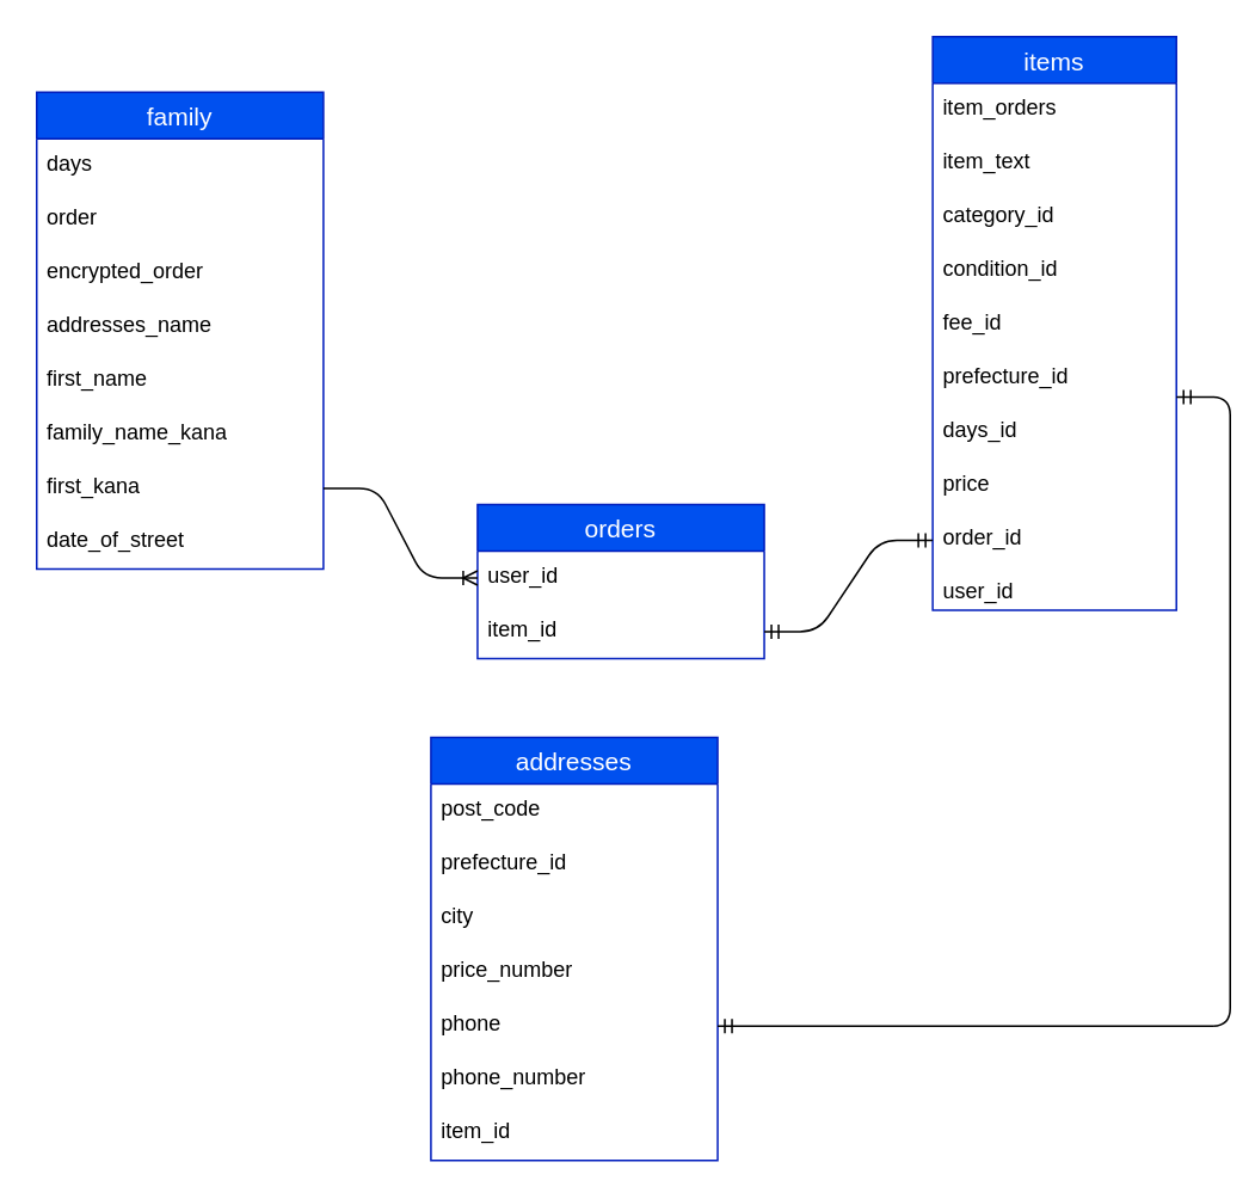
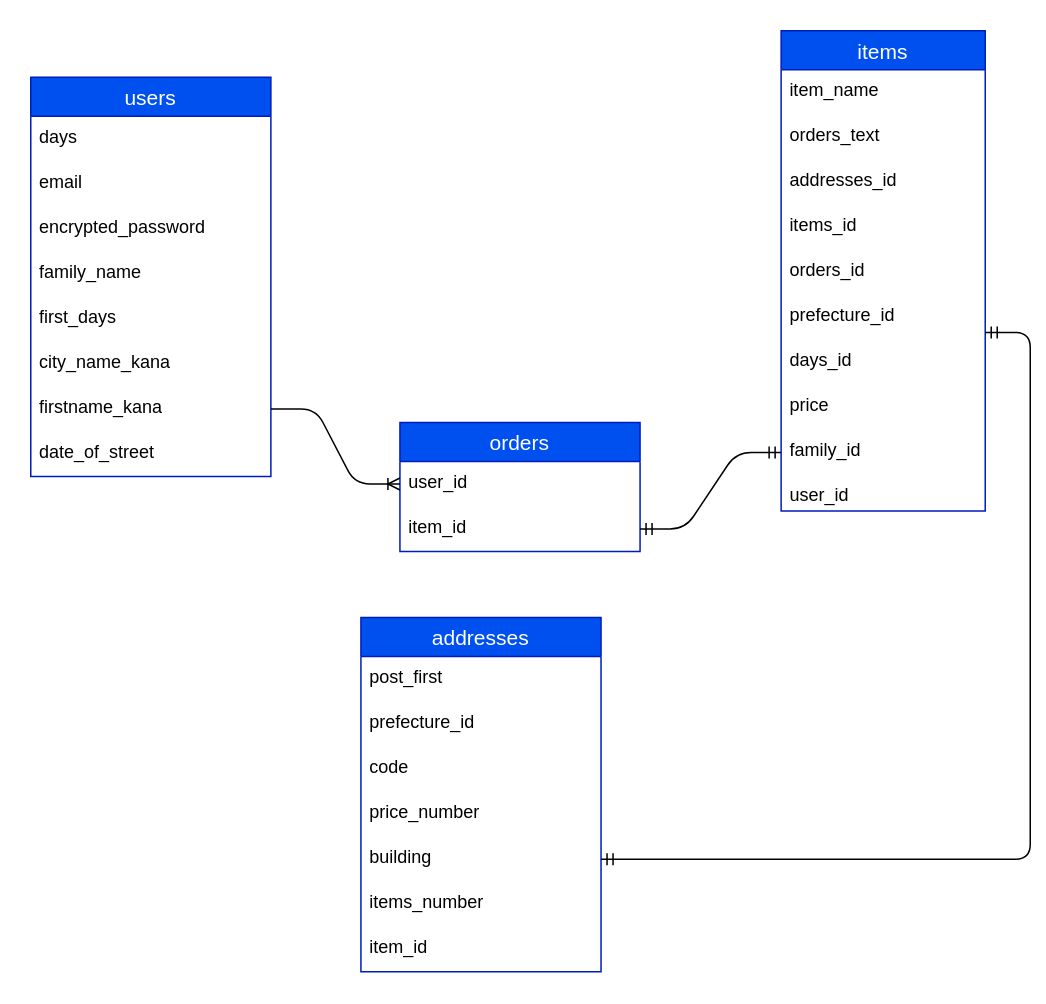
- <mxCell id="20" value="item_orders" style="text;strokeColor=none;fillColor=none;spacingLeft=4;spacingRight=4;overflow=hidden;rotatable=0;points=[[0,0.5],[1,0.5]];portConstraint=eastwest;fontSize=12;" parent="19" vertex="1"><mxGeometry y="26" width="136" height="30" as="geometry" /></mxCell>
+ <mxCell id="20" value="item_name" style="text;strokeColor=none;fillColor=none;spacingLeft=4;spacingRight=4;overflow=hidden;rotatable=0;points=[[0,0.5],[1,0.5]];portConstraint=eastwest;fontSize=12;" parent="19" vertex="1"><mxGeometry y="26" width="136" height="30" as="geometry" /></mxCell>
- <mxCell id="2" value="family" style="swimlane;fontStyle=0;childLayout=stackLayout;horizontal=1;startSize=26;horizontalStack=0;resizeParent=1;resizeParentMax=0;resizeLast=0;collapsible=1;marginBottom=0;align=center;fontSize=14;fillColor=#0050ef;fontColor=#ffffff;strokeColor=#001DBC;" parent="1" vertex="1"><mxGeometry x="20" y="51" width="160" height="266" as="geometry"><mxRectangle x="180" y="330" width="70" height="26" as="alternateBounds" /></mxGeometry></mxCell>
+ <mxCell id="2" value="users" style="swimlane;fontStyle=0;childLayout=stackLayout;horizontal=1;startSize=26;horizontalStack=0;resizeParent=1;resizeParentMax=0;resizeLast=0;collapsible=1;marginBottom=0;align=center;fontSize=14;fillColor=#0050ef;fontColor=#ffffff;strokeColor=#001DBC;" parent="1" vertex="1"><mxGeometry x="20" y="51" width="160" height="266" as="geometry"><mxRectangle x="180" y="330" width="70" height="26" as="alternateBounds" /></mxGeometry></mxCell>
- <mxCell id="21" value="item_text" style="text;strokeColor=none;fillColor=none;spacingLeft=4;spacingRight=4;overflow=hidden;rotatable=0;points=[[0,0.5],[1,0.5]];portConstraint=eastwest;fontSize=12;" parent="19" vertex="1"><mxGeometry y="56" width="136" height="30" as="geometry" /></mxCell>
+ <mxCell id="21" value="orders_text" style="text;strokeColor=none;fillColor=none;spacingLeft=4;spacingRight=4;overflow=hidden;rotatable=0;points=[[0,0.5],[1,0.5]];portConstraint=eastwest;fontSize=12;" parent="19" vertex="1"><mxGeometry y="56" width="136" height="30" as="geometry" /></mxCell>
- <mxCell id="22" value="category_id" style="text;strokeColor=none;fillColor=none;spacingLeft=4;spacingRight=4;overflow=hidden;rotatable=0;points=[[0,0.5],[1,0.5]];portConstraint=eastwest;fontSize=12;" parent="19" vertex="1"><mxGeometry y="86" width="136" height="30" as="geometry" /></mxCell>
+ <mxCell id="22" value="addresses_id" style="text;strokeColor=none;fillColor=none;spacingLeft=4;spacingRight=4;overflow=hidden;rotatable=0;points=[[0,0.5],[1,0.5]];portConstraint=eastwest;fontSize=12;" parent="19" vertex="1"><mxGeometry y="86" width="136" height="30" as="geometry" /></mxCell>
- <mxCell id="4" value="order" style="text;strokeColor=none;fillColor=none;spacingLeft=4;spacingRight=4;overflow=hidden;rotatable=0;points=[[0,0.5],[1,0.5]];portConstraint=eastwest;fontSize=12;" parent="2" vertex="1"><mxGeometry y="56" width="160" height="30" as="geometry" /></mxCell>
+ <mxCell id="4" value="email" style="text;strokeColor=none;fillColor=none;spacingLeft=4;spacingRight=4;overflow=hidden;rotatable=0;points=[[0,0.5],[1,0.5]];portConstraint=eastwest;fontSize=12;" parent="2" vertex="1"><mxGeometry y="56" width="160" height="30" as="geometry" /></mxCell>
- <mxCell id="23" value="condition_id" style="text;strokeColor=none;fillColor=none;spacingLeft=4;spacingRight=4;overflow=hidden;rotatable=0;points=[[0,0.5],[1,0.5]];portConstraint=eastwest;fontSize=12;" parent="19" vertex="1"><mxGeometry y="116" width="136" height="30" as="geometry" /></mxCell>
+ <mxCell id="23" value="items_id" style="text;strokeColor=none;fillColor=none;spacingLeft=4;spacingRight=4;overflow=hidden;rotatable=0;points=[[0,0.5],[1,0.5]];portConstraint=eastwest;fontSize=12;" parent="19" vertex="1"><mxGeometry y="116" width="136" height="30" as="geometry" /></mxCell>
- <mxCell id="5" value="encrypted_order" style="text;strokeColor=none;fillColor=none;spacingLeft=4;spacingRight=4;overflow=hidden;rotatable=0;points=[[0,0.5],[1,0.5]];portConstraint=eastwest;fontSize=12;" parent="2" vertex="1"><mxGeometry y="86" width="160" height="30" as="geometry" /></mxCell>
+ <mxCell id="5" value="encrypted_password" style="text;strokeColor=none;fillColor=none;spacingLeft=4;spacingRight=4;overflow=hidden;rotatable=0;points=[[0,0.5],[1,0.5]];portConstraint=eastwest;fontSize=12;" parent="2" vertex="1"><mxGeometry y="86" width="160" height="30" as="geometry" /></mxCell>
- <mxCell id="24" value="fee_id " style="text;strokeColor=none;fillColor=none;spacingLeft=4;spacingRight=4;overflow=hidden;rotatable=0;points=[[0,0.5],[1,0.5]];portConstraint=eastwest;fontSize=12;" parent="19" vertex="1"><mxGeometry y="146" width="136" height="30" as="geometry" /></mxCell>
+ <mxCell id="24" value="orders_id " style="text;strokeColor=none;fillColor=none;spacingLeft=4;spacingRight=4;overflow=hidden;rotatable=0;points=[[0,0.5],[1,0.5]];portConstraint=eastwest;fontSize=12;" parent="19" vertex="1"><mxGeometry y="146" width="136" height="30" as="geometry" /></mxCell>
- <mxCell id="6" value="addresses_name" style="text;strokeColor=none;fillColor=none;spacingLeft=4;spacingRight=4;overflow=hidden;rotatable=0;points=[[0,0.5],[1,0.5]];portConstraint=eastwest;fontSize=12;" parent="2" vertex="1"><mxGeometry y="116" width="160" height="30" as="geometry" /></mxCell>
+ <mxCell id="6" value="family_name" style="text;strokeColor=none;fillColor=none;spacingLeft=4;spacingRight=4;overflow=hidden;rotatable=0;points=[[0,0.5],[1,0.5]];portConstraint=eastwest;fontSize=12;" parent="2" vertex="1"><mxGeometry y="116" width="160" height="30" as="geometry" /></mxCell>
- <mxCell id="7" value="first_name" style="text;strokeColor=none;fillColor=none;spacingLeft=4;spacingRight=4;overflow=hidden;rotatable=0;points=[[0,0.5],[1,0.5]];portConstraint=eastwest;fontSize=12;" parent="2" vertex="1"><mxGeometry y="146" width="160" height="30" as="geometry" /></mxCell>
+ <mxCell id="7" value="first_days" style="text;strokeColor=none;fillColor=none;spacingLeft=4;spacingRight=4;overflow=hidden;rotatable=0;points=[[0,0.5],[1,0.5]];portConstraint=eastwest;fontSize=12;" parent="2" vertex="1"><mxGeometry y="146" width="160" height="30" as="geometry" /></mxCell>
- <mxCell id="8" value="family_name_kana" style="text;strokeColor=none;fillColor=none;spacingLeft=4;spacingRight=4;overflow=hidden;rotatable=0;points=[[0,0.5],[1,0.5]];portConstraint=eastwest;fontSize=12;" parent="2" vertex="1"><mxGeometry y="176" width="160" height="30" as="geometry" /></mxCell>
+ <mxCell id="8" value="city_name_kana" style="text;strokeColor=none;fillColor=none;spacingLeft=4;spacingRight=4;overflow=hidden;rotatable=0;points=[[0,0.5],[1,0.5]];portConstraint=eastwest;fontSize=12;" parent="2" vertex="1"><mxGeometry y="176" width="160" height="30" as="geometry" /></mxCell>
- <mxCell id="9" value="first_kana" style="text;strokeColor=none;fillColor=none;spacingLeft=4;spacingRight=4;overflow=hidden;rotatable=0;points=[[0,0.5],[1,0.5]];portConstraint=eastwest;fontSize=12;" parent="2" vertex="1"><mxGeometry y="206" width="160" height="30" as="geometry" /></mxCell>
+ <mxCell id="9" value="firstname_kana" style="text;strokeColor=none;fillColor=none;spacingLeft=4;spacingRight=4;overflow=hidden;rotatable=0;points=[[0,0.5],[1,0.5]];portConstraint=eastwest;fontSize=12;" parent="2" vertex="1"><mxGeometry y="206" width="160" height="30" as="geometry" /></mxCell>
- <mxCell id="28" value="order_id" style="text;strokeColor=none;fillColor=none;spacingLeft=4;spacingRight=4;overflow=hidden;rotatable=0;points=[[0,0.5],[1,0.5]];portConstraint=eastwest;fontSize=12;" parent="19" vertex="1"><mxGeometry y="266" width="136" height="30" as="geometry" /></mxCell>
+ <mxCell id="28" value="family_id" style="text;strokeColor=none;fillColor=none;spacingLeft=4;spacingRight=4;overflow=hidden;rotatable=0;points=[[0,0.5],[1,0.5]];portConstraint=eastwest;fontSize=12;" parent="19" vertex="1"><mxGeometry y="266" width="136" height="30" as="geometry" /></mxCell>
- <mxCell id="12" value="post_code" style="text;strokeColor=none;fillColor=none;spacingLeft=4;spacingRight=4;overflow=hidden;rotatable=0;points=[[0,0.5],[1,0.5]];portConstraint=eastwest;fontSize=12;" parent="11" vertex="1"><mxGeometry y="26" width="160" height="30" as="geometry" /></mxCell>
+ <mxCell id="12" value="post_first" style="text;strokeColor=none;fillColor=none;spacingLeft=4;spacingRight=4;overflow=hidden;rotatable=0;points=[[0,0.5],[1,0.5]];portConstraint=eastwest;fontSize=12;" parent="11" vertex="1"><mxGeometry y="26" width="160" height="30" as="geometry" /></mxCell>
- <mxCell id="14" value="city" style="text;strokeColor=none;fillColor=none;spacingLeft=4;spacingRight=4;overflow=hidden;rotatable=0;points=[[0,0.5],[1,0.5]];portConstraint=eastwest;fontSize=12;" parent="11" vertex="1"><mxGeometry y="86" width="160" height="30" as="geometry" /></mxCell>
+ <mxCell id="14" value="code" style="text;strokeColor=none;fillColor=none;spacingLeft=4;spacingRight=4;overflow=hidden;rotatable=0;points=[[0,0.5],[1,0.5]];portConstraint=eastwest;fontSize=12;" parent="11" vertex="1"><mxGeometry y="86" width="160" height="30" as="geometry" /></mxCell>
- <mxCell id="16" value="phone" style="text;strokeColor=none;fillColor=none;spacingLeft=4;spacingRight=4;overflow=hidden;rotatable=0;points=[[0,0.5],[1,0.5]];portConstraint=eastwest;fontSize=12;" parent="11" vertex="1"><mxGeometry y="146" width="160" height="30" as="geometry" /></mxCell>
+ <mxCell id="16" value="building" style="text;strokeColor=none;fillColor=none;spacingLeft=4;spacingRight=4;overflow=hidden;rotatable=0;points=[[0,0.5],[1,0.5]];portConstraint=eastwest;fontSize=12;" parent="11" vertex="1"><mxGeometry y="146" width="160" height="30" as="geometry" /></mxCell>
- <mxCell id="17" value="phone_number" style="text;strokeColor=none;fillColor=none;spacingLeft=4;spacingRight=4;overflow=hidden;rotatable=0;points=[[0,0.5],[1,0.5]];portConstraint=eastwest;fontSize=12;" parent="11" vertex="1"><mxGeometry y="176" width="160" height="30" as="geometry" /></mxCell>
+ <mxCell id="17" value="items_number" style="text;strokeColor=none;fillColor=none;spacingLeft=4;spacingRight=4;overflow=hidden;rotatable=0;points=[[0,0.5],[1,0.5]];portConstraint=eastwest;fontSize=12;" parent="11" vertex="1"><mxGeometry y="176" width="160" height="30" as="geometry" /></mxCell>
